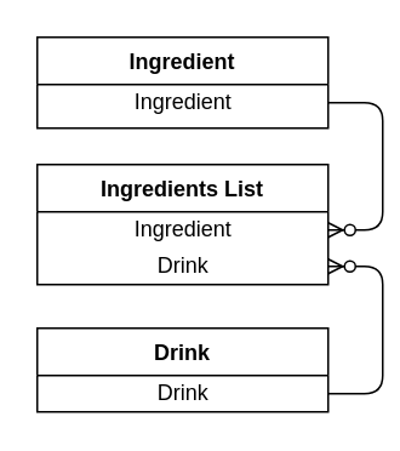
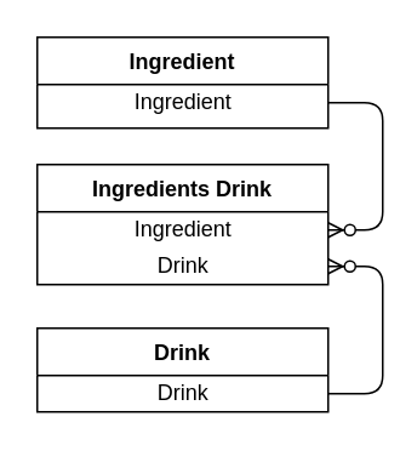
- <mxCell id="6" value="Ingredients List" style="swimlane;fontStyle=1;childLayout=stackLayout;horizontal=1;startSize=26;horizontalStack=0;resizeParent=1;resizeLast=0;collapsible=1;marginBottom=0;rounded=0;shadow=0;strokeWidth=1;" parent="1" vertex="1"><mxGeometry x="20" y="90" width="160" height="66" as="geometry"><mxRectangle x="260" y="80" width="160" height="26" as="alternateBounds" /></mxGeometry></mxCell>
+ <mxCell id="6" value="Ingredients Drink" style="swimlane;fontStyle=1;childLayout=stackLayout;horizontal=1;startSize=26;horizontalStack=0;resizeParent=1;resizeLast=0;collapsible=1;marginBottom=0;rounded=0;shadow=0;strokeWidth=1;" parent="1" vertex="1"><mxGeometry x="20" y="90" width="160" height="66" as="geometry"><mxRectangle x="260" y="80" width="160" height="26" as="alternateBounds" /></mxGeometry></mxCell>
